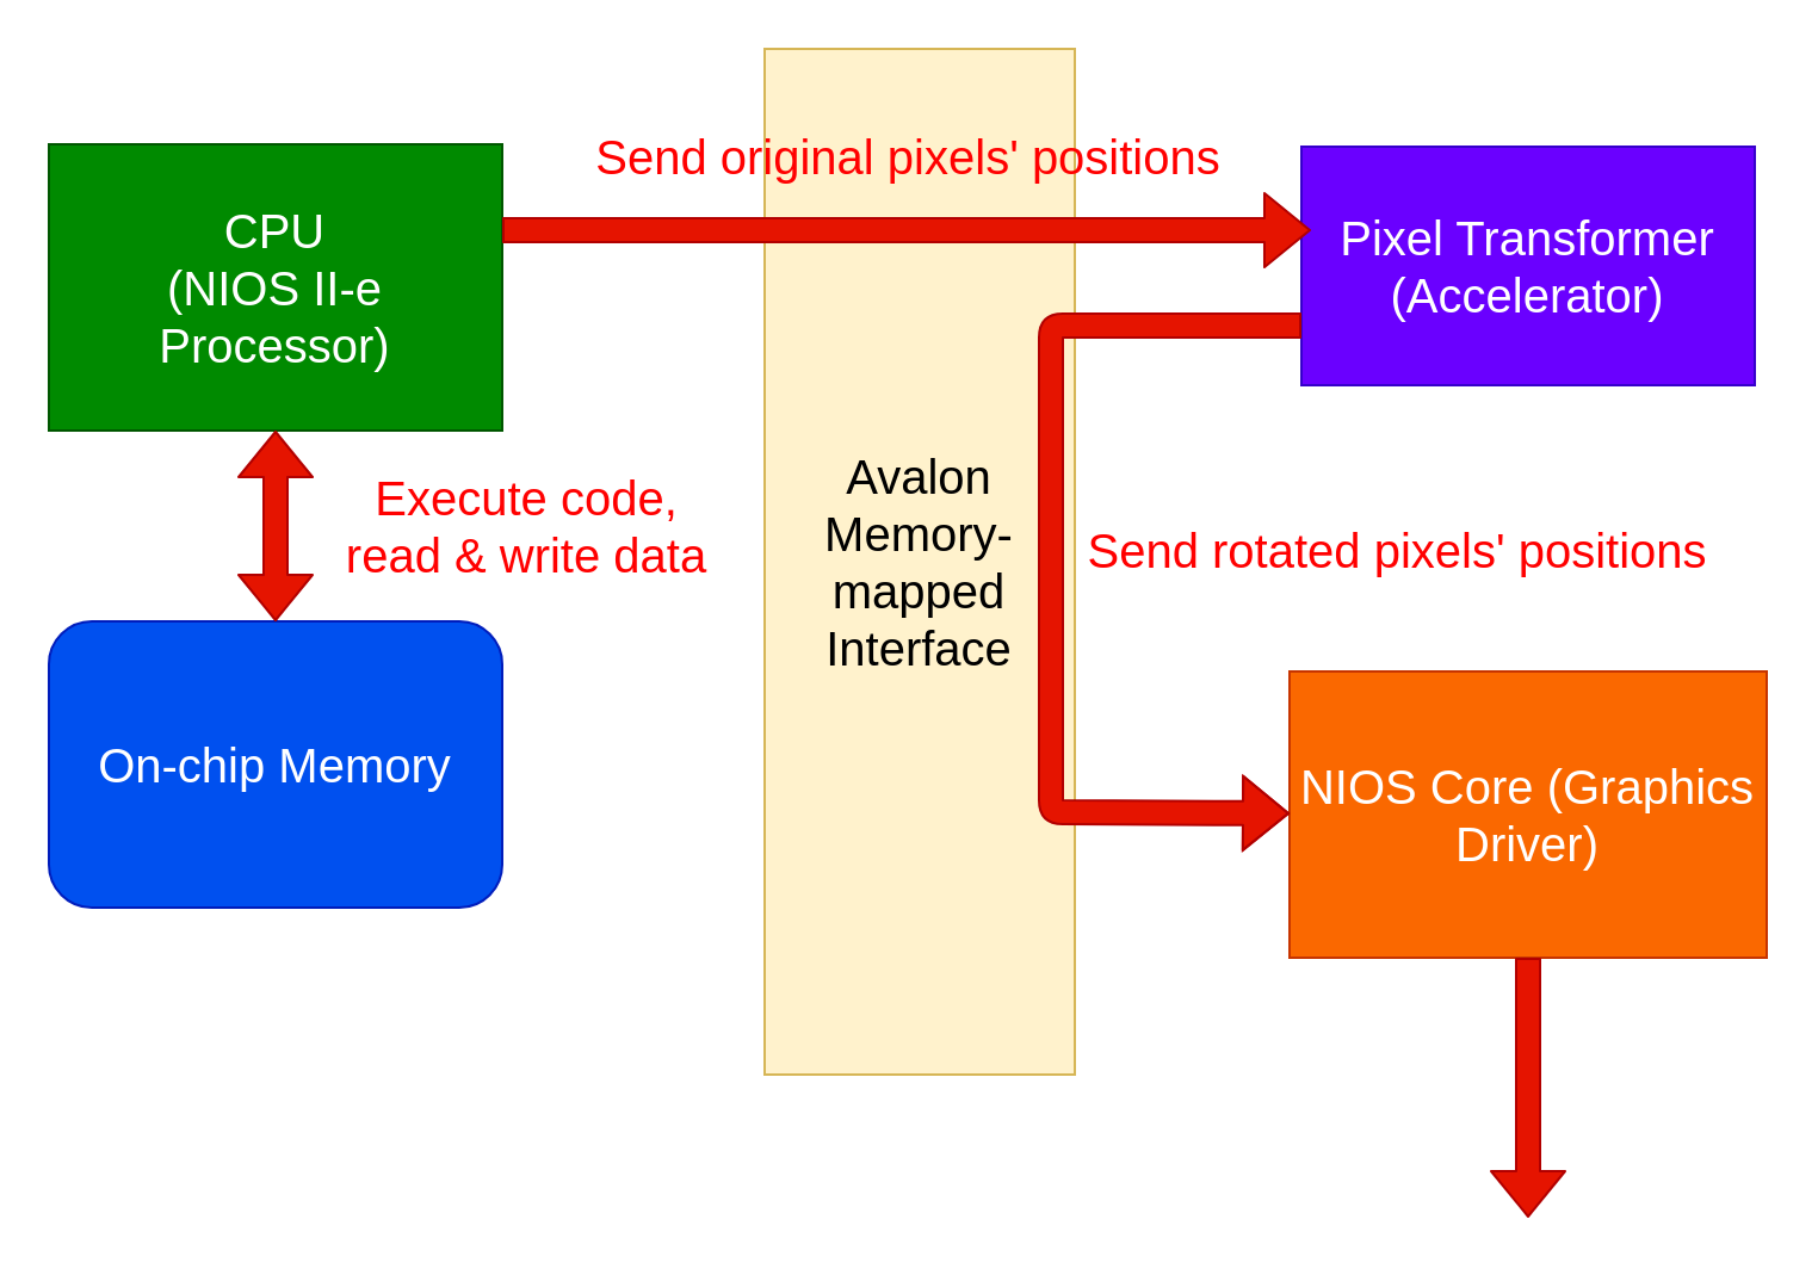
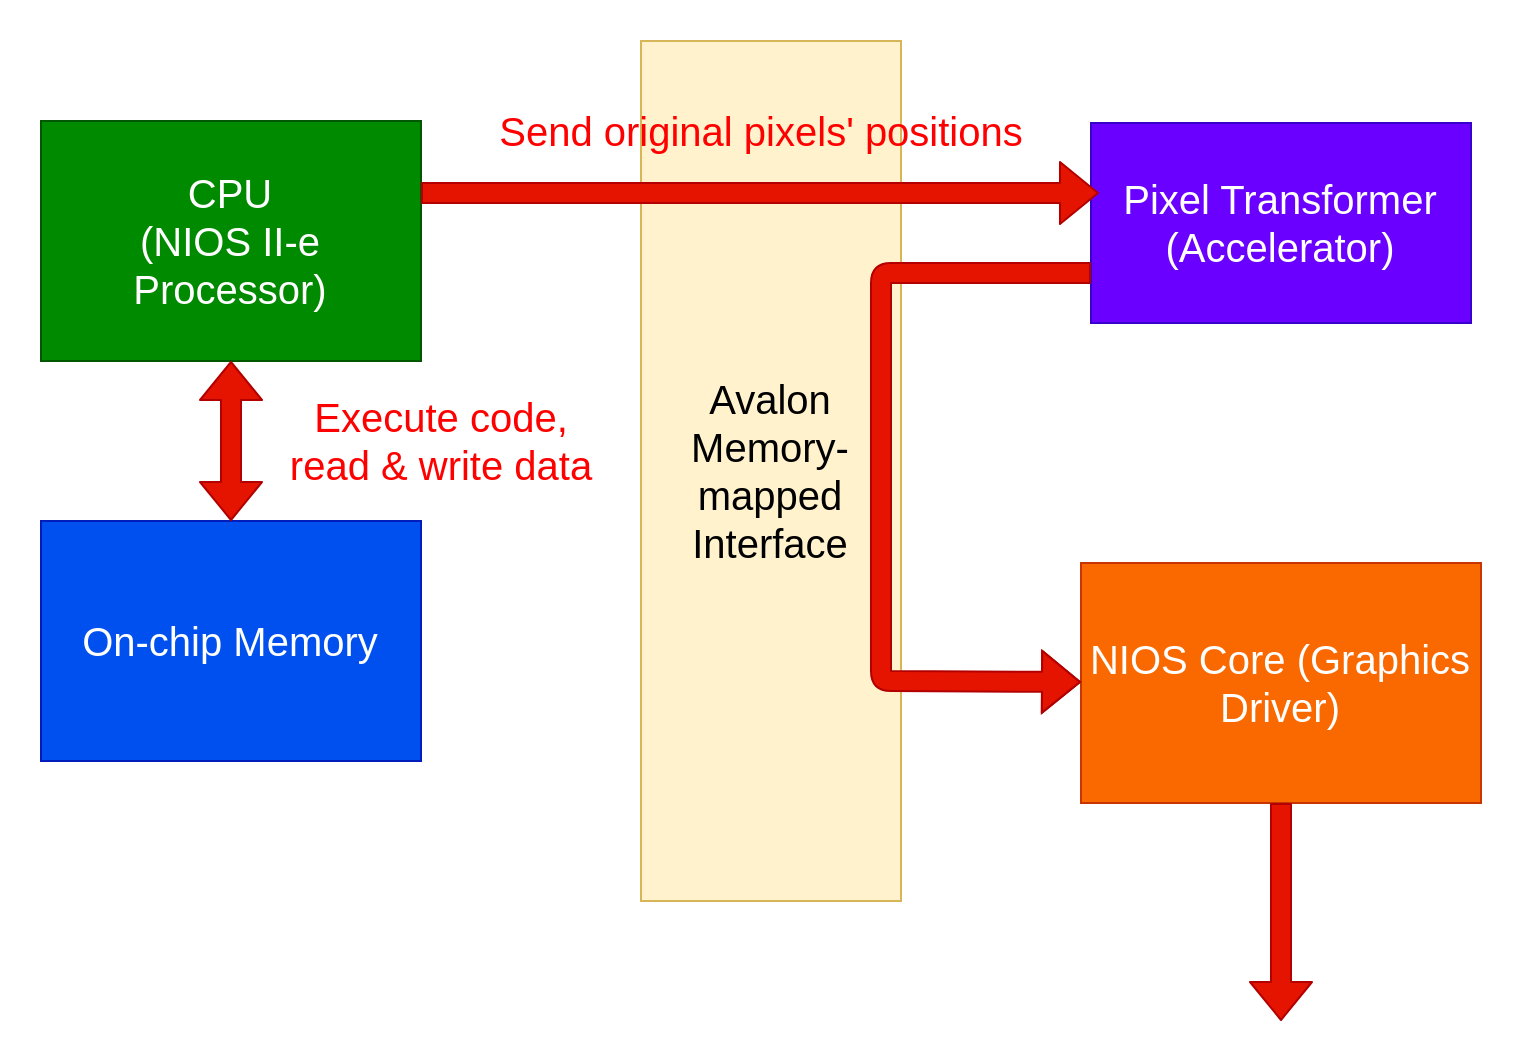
- <mxCell id="9" value="Send rotated pixels' positions" style="text;html=1;align=center;verticalAlign=middle;resizable=0;points=[];autosize=1;fontSize=20;fontColor=#FF0000;" vertex="1" parent="1"><mxGeometry x="450" y="215" width="270" height="30" as="geometry" /></mxCell>
- <mxCell id="6" value="On-chip Memory" style="whiteSpace=wrap;html=1;fontSize=20;fillColor=#0050ef;strokeColor=#001DBC;fontColor=#ffffff;rounded=1;" vertex="1" parent="1"><mxGeometry x="20" y="260" width="190" height="120" as="geometry" /></mxCell>
+ <mxCell id="6" value="On-chip Memory" style="rounded=0;whiteSpace=wrap;html=1;fontSize=20;fillColor=#0050ef;strokeColor=#001DBC;fontColor=#ffffff;" vertex="1" parent="1"><mxGeometry x="20" y="260" width="190" height="120" as="geometry" /></mxCell>
